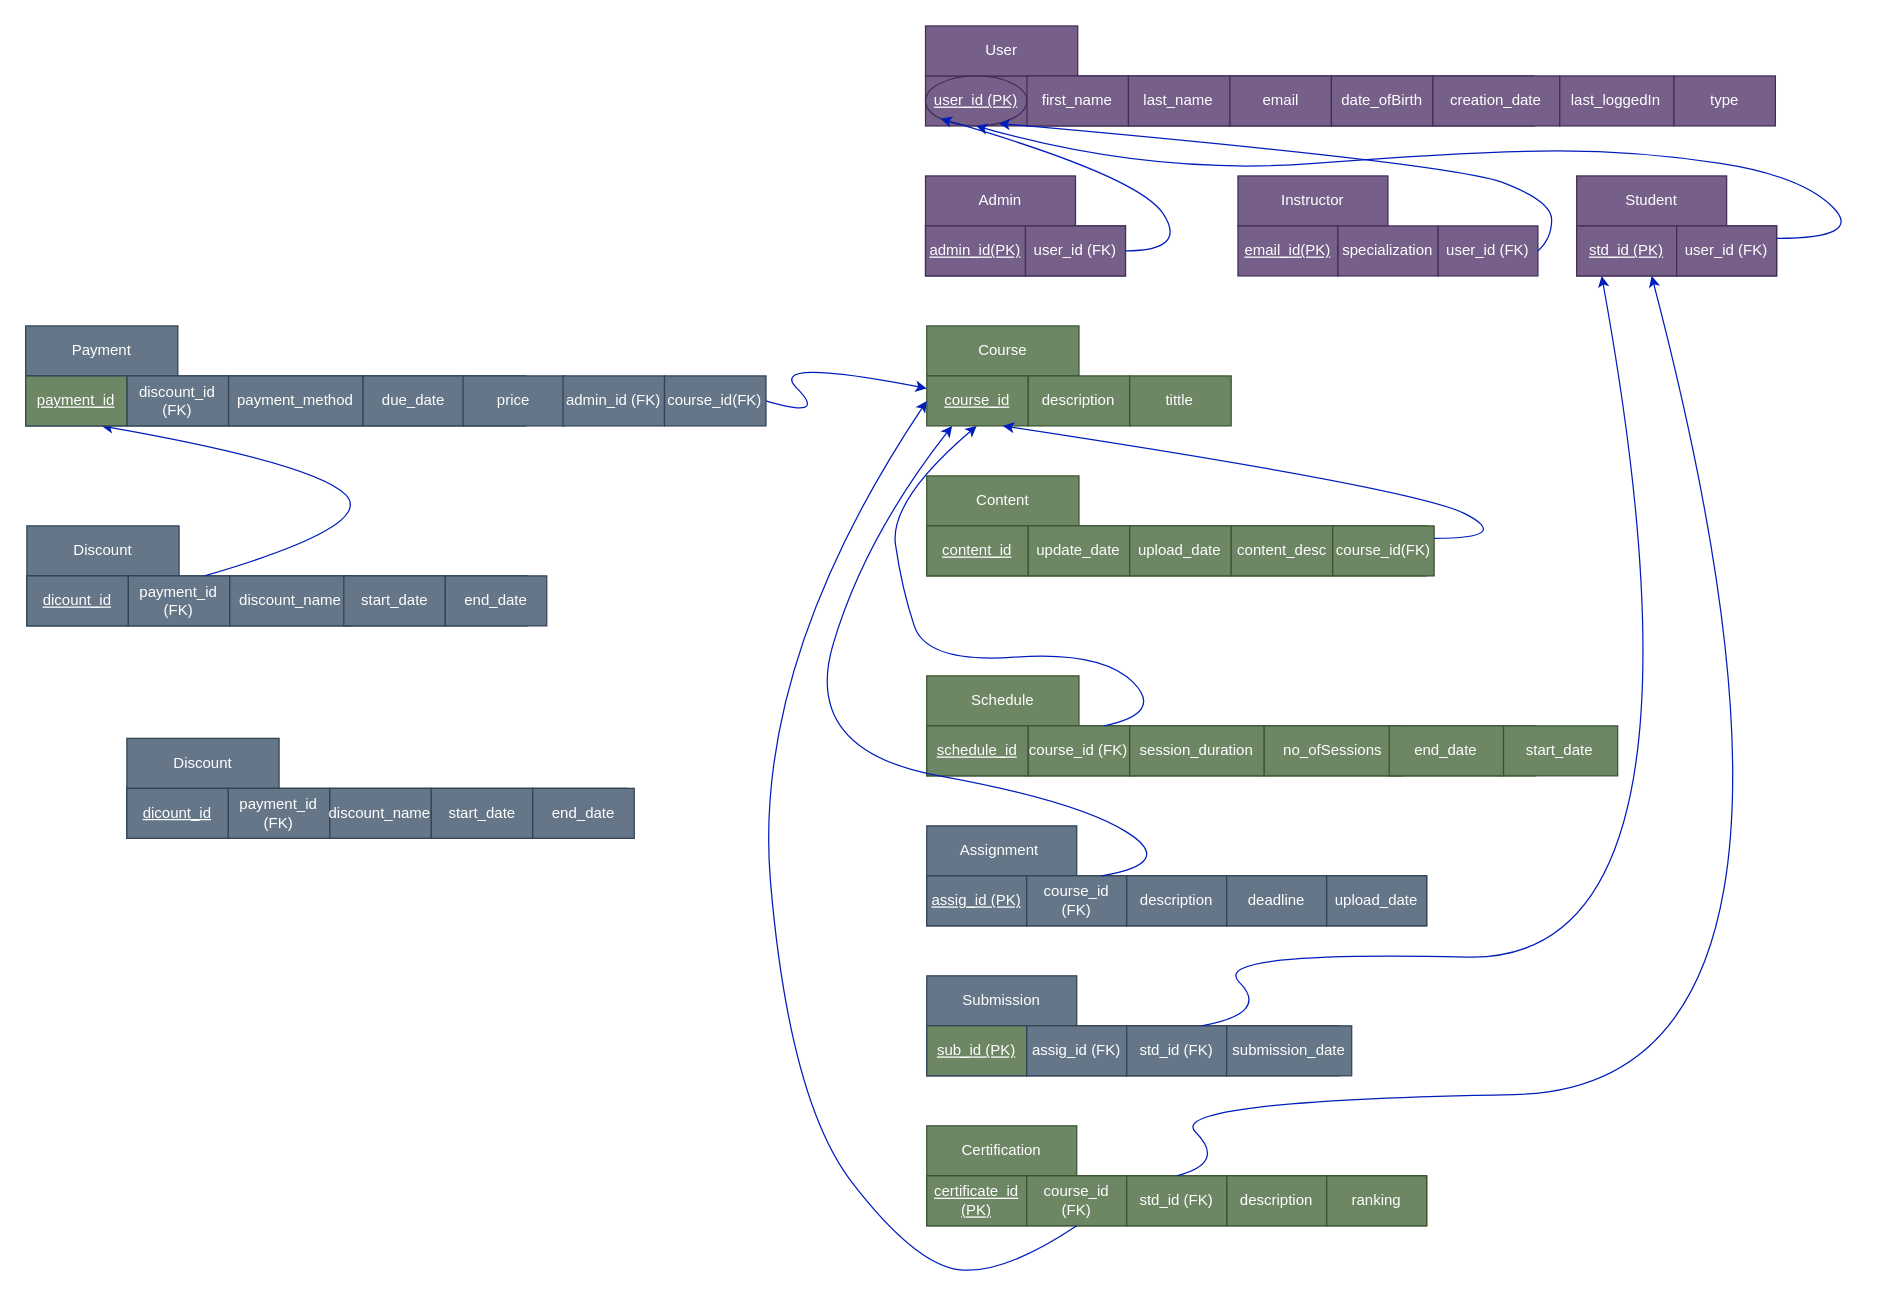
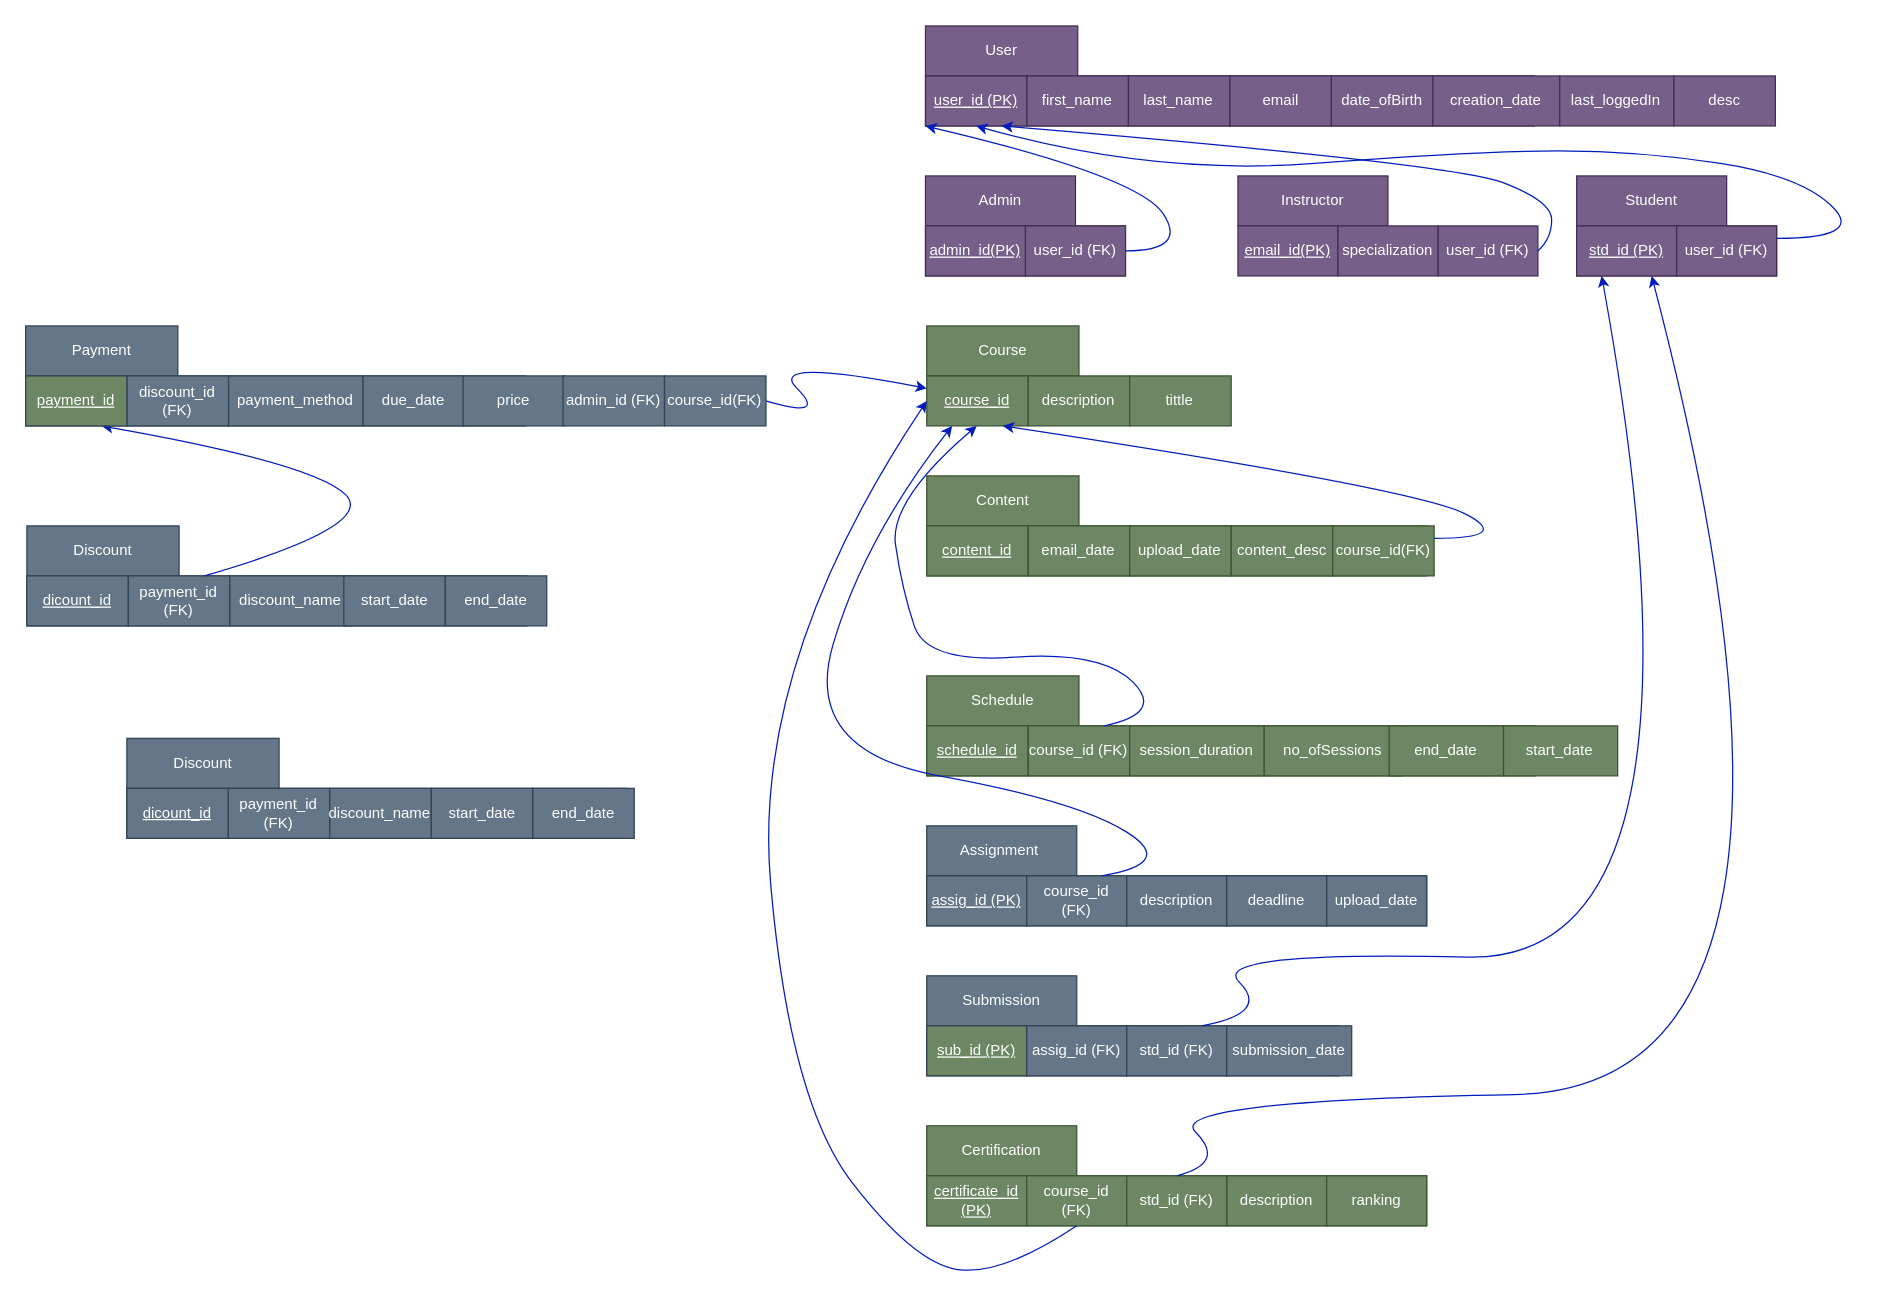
- <mxCell id="6" value="&lt;u&gt;user_id (PK)&lt;/u&gt;" style="ellipse;whiteSpace=wrap;html=1;fillColor=#76608a;strokeColor=#432D57;fontColor=#ffffff;" parent="3" vertex="1"><mxGeometry y="40" width="81.194" height="40" as="geometry" /></mxCell>
+ <mxCell id="6" value="&lt;u&gt;user_id (PK)&lt;/u&gt;" style="rounded=0;whiteSpace=wrap;html=1;fillColor=#76608a;strokeColor=#432D57;fontColor=#ffffff;" parent="3" vertex="1"><mxGeometry y="40" width="81.194" height="40" as="geometry" /></mxCell>
- <mxCell id="13" value="type" style="rounded=0;whiteSpace=wrap;html=1;fillColor=#76608a;strokeColor=#432D57;fontColor=#ffffff;" parent="2" vertex="1"><mxGeometry x="598.806" y="40" width="81.194" height="40" as="geometry" /></mxCell>
+ <mxCell id="13" value="desc" style="rounded=0;whiteSpace=wrap;html=1;fillColor=#76608a;strokeColor=#432D57;fontColor=#ffffff;" parent="2" vertex="1"><mxGeometry x="598.806" y="40" width="81.194" height="40" as="geometry" /></mxCell>
- <mxCell id="59" value="update_date" style="rounded=0;whiteSpace=wrap;html=1;fillColor=#6d8764;strokeColor=#3A5431;fontColor=#ffffff;" parent="55" vertex="1"><mxGeometry x="81.194" y="40" width="81.194" height="40" as="geometry" /></mxCell>
+ <mxCell id="59" value="email_date" style="rounded=0;whiteSpace=wrap;html=1;fillColor=#6d8764;strokeColor=#3A5431;fontColor=#ffffff;" parent="55" vertex="1"><mxGeometry x="81.194" y="40" width="81.194" height="40" as="geometry" /></mxCell>
